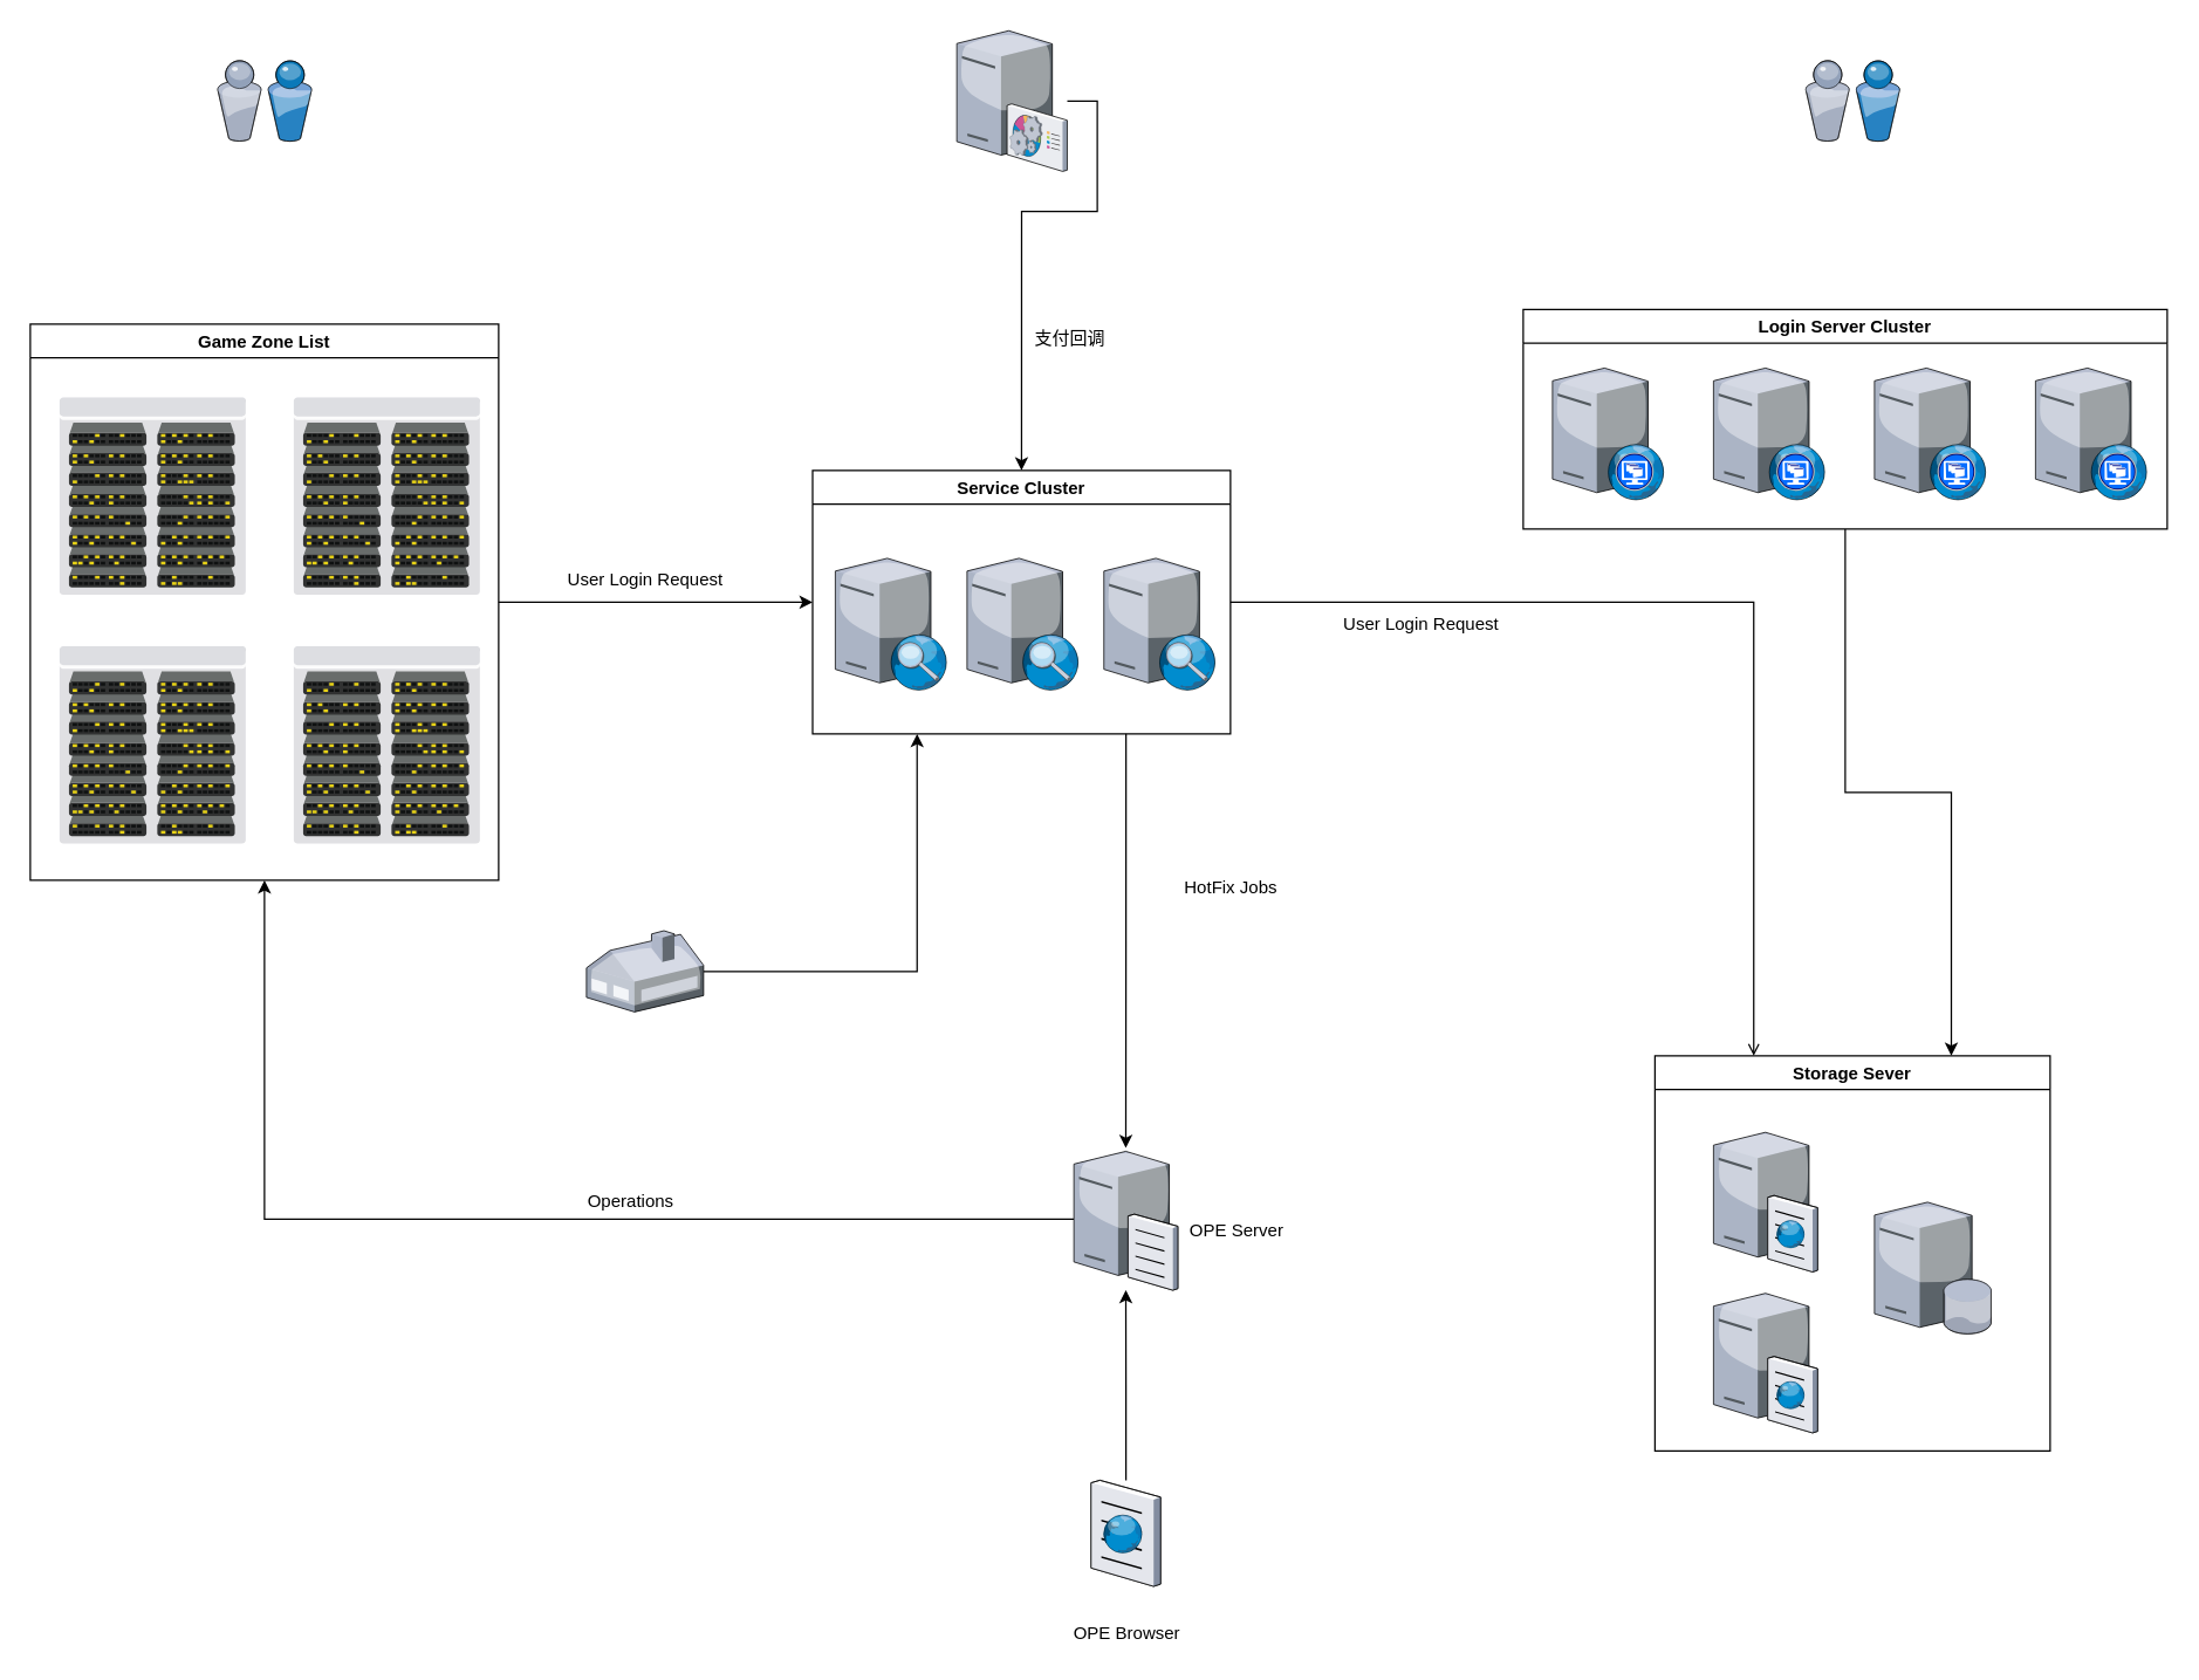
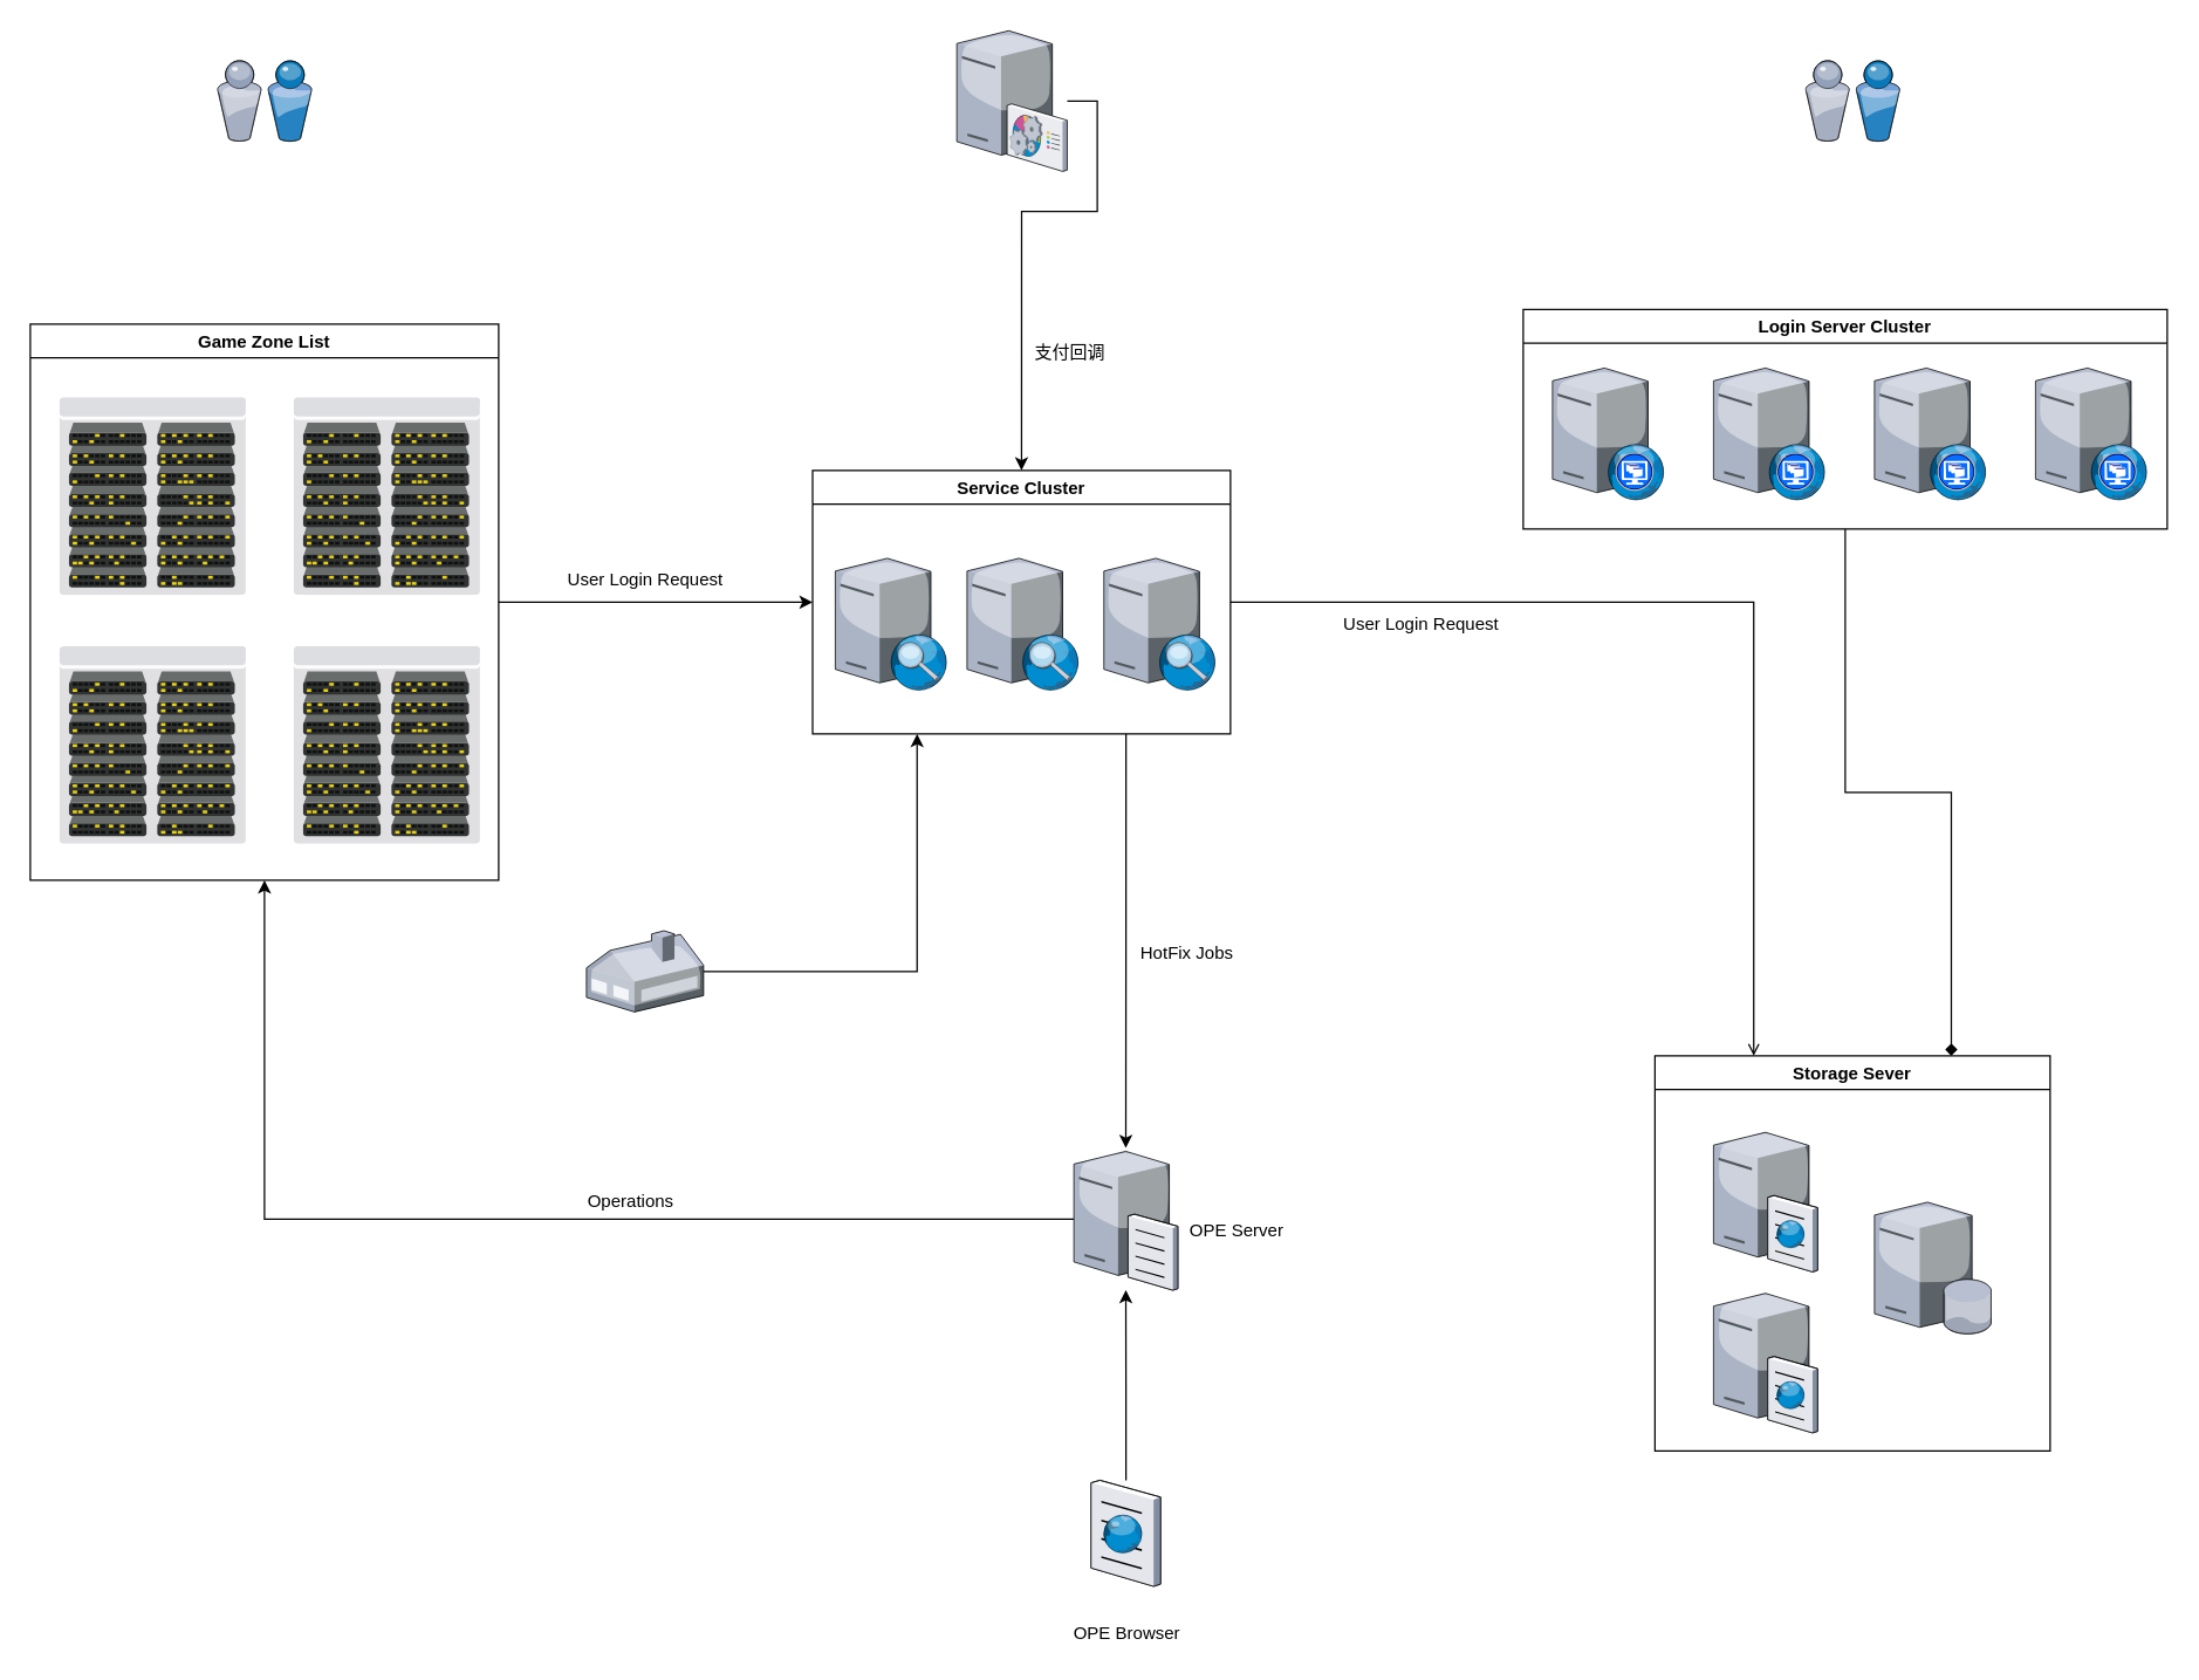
- <mxCell id="39" value="支付回调" style="text;html=1;align=center;verticalAlign=middle;resizable=0;points=[];autosize=1;strokeColor=none;fillColor=none;" vertex="1" parent="1"><mxGeometry x="700" y="221" width="60" height="20" as="geometry" /></mxCell>
+ <mxCell id="39" value="支付回调" style="text;html=1;align=center;verticalAlign=middle;resizable=0;points=[];autosize=1;strokeColor=none;fillColor=none;" vertex="1" parent="1"><mxGeometry x="700" y="231" width="60" height="20" as="geometry" /></mxCell>
- <mxCell id="34" value="HotFix Jobs" style="text;html=1;align=center;verticalAlign=middle;resizable=0;points=[];autosize=1;strokeColor=none;fillColor=none;" vertex="1" parent="1"><mxGeometry x="800" y="596" width="80" height="20" as="geometry" /></mxCell>
+ <mxCell id="34" value="HotFix Jobs" style="text;html=1;align=center;verticalAlign=middle;resizable=0;points=[];autosize=1;strokeColor=none;fillColor=none;" vertex="1" parent="1"><mxGeometry x="770" y="641" width="80" height="20" as="geometry" /></mxCell>
- <mxCell id="7" style="edgeStyle=orthogonalEdgeStyle;rounded=0;orthogonalLoop=1;jettySize=auto;html=1;exitX=0.5;exitY=1;exitDx=0;exitDy=0;entryX=0.75;entryY=0;entryDx=0;entryDy=0;" edge="1" parent="1" source="8" target="9"><mxGeometry relative="1" as="geometry" /></mxCell>
+ <mxCell id="7" style="edgeStyle=orthogonalEdgeStyle;rounded=0;orthogonalLoop=1;jettySize=auto;html=1;exitX=0.5;exitY=1;exitDx=0;exitDy=0;entryX=0.75;entryY=0;entryDx=0;entryDy=0;endArrow=diamond;" edge="1" parent="1" source="8" target="9"><mxGeometry relative="1" as="geometry" /></mxCell>
